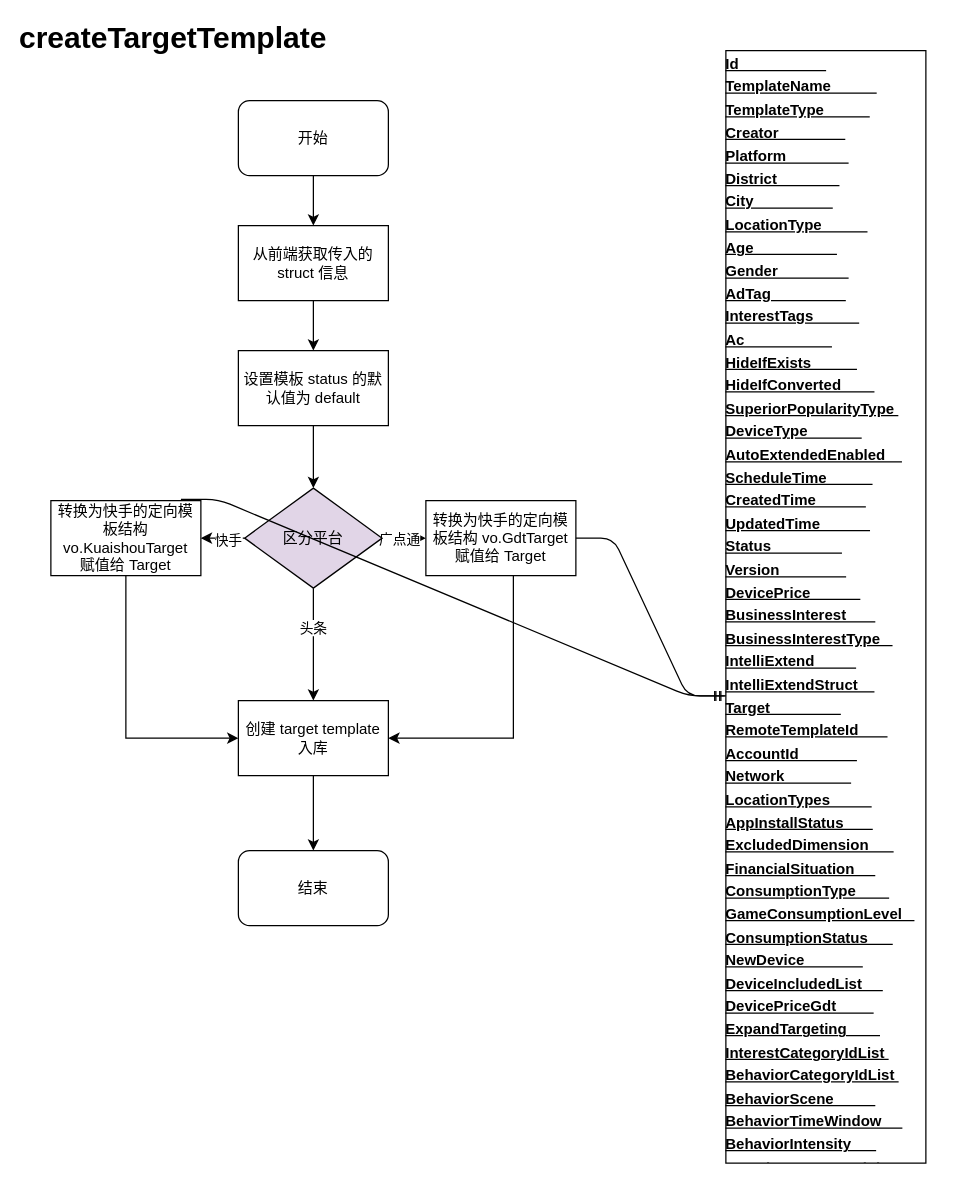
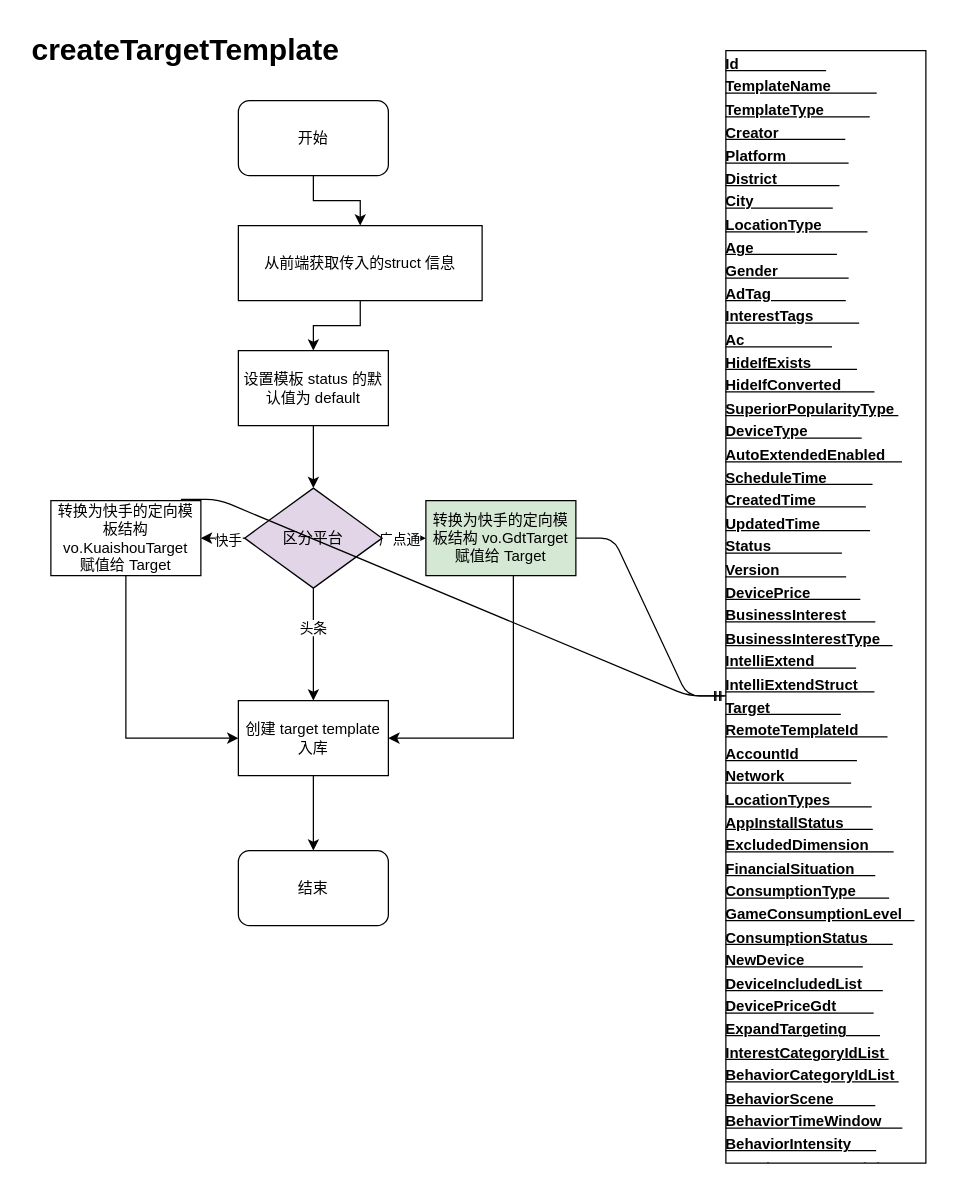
- <mxCell id="2" value="&lt;h1&gt;createTargetTemplate&lt;/h1&gt;" style="text;html=1;strokeColor=none;fillColor=none;spacing=5;spacingTop=-20;whiteSpace=wrap;overflow=hidden;rounded=0;" vertex="1" parent="1"><mxGeometry x="10" y="10" width="270" height="40" as="geometry" /></mxCell>
+ <mxCell id="2" value="&lt;h1&gt;createTargetTemplate&lt;/h1&gt;" style="text;html=1;strokeColor=none;fillColor=none;spacing=5;spacingTop=-20;whiteSpace=wrap;overflow=hidden;rounded=0;" vertex="1" parent="1"><mxGeometry x="20" y="20" width="270" height="40" as="geometry" /></mxCell>
- <mxCell id="6" value="从前端获取传入的struct 信息" style="rounded=0;whiteSpace=wrap;html=1;" vertex="1" parent="1"><mxGeometry x="190" y="180" width="120" height="60" as="geometry" /></mxCell>
+ <mxCell id="6" value="从前端获取传入的struct 信息" style="rounded=0;whiteSpace=wrap;html=1;" vertex="1" parent="1"><mxGeometry x="190" y="180" width="195" height="60" as="geometry" /></mxCell>
- <mxCell id="20" value="&lt;span&gt;转换为快手的定向模板结构 vo.GdtTarget&lt;/span&gt;&lt;br&gt;&lt;span&gt;赋值给 Target&lt;/span&gt;" style="whiteSpace=wrap;html=1;" vertex="1" parent="1"><mxGeometry x="340" y="400" width="120" height="60" as="geometry" /></mxCell>
+ <mxCell id="20" value="&lt;span&gt;转换为快手的定向模板结构 vo.GdtTarget&lt;/span&gt;&lt;br&gt;&lt;span&gt;赋值给 Target&lt;/span&gt;" style="whiteSpace=wrap;html=1;fillColor=#d5e8d4;" vertex="1" parent="1"><mxGeometry x="340" y="400" width="120" height="60" as="geometry" /></mxCell>
